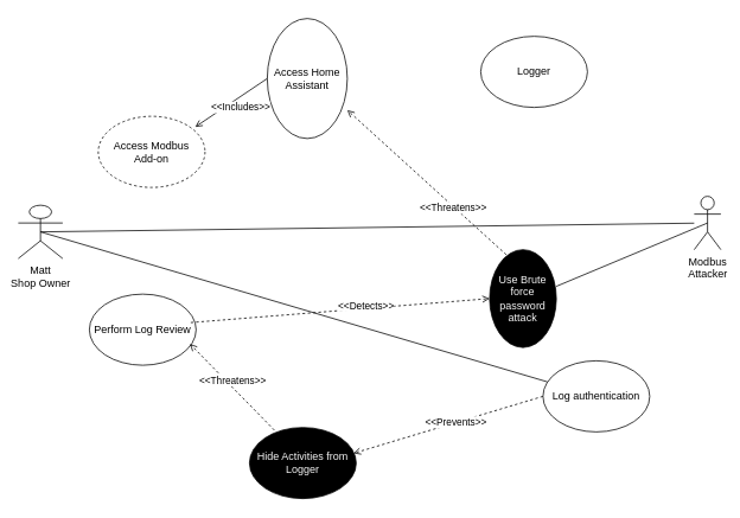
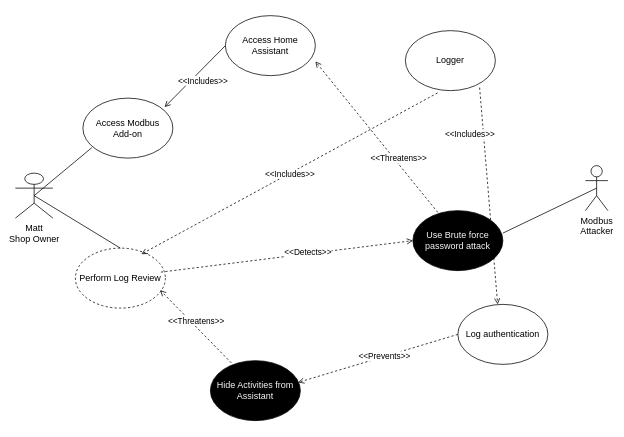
- <mxCell id="7" value="Access Home Assistant" style="ellipse;whiteSpace=wrap;html=1;" vertex="1" parent="1"><mxGeometry x="300" y="20" width="90" height="135" as="geometry" /></mxCell>
+ <mxCell id="7" value="Access Home Assistant" style="ellipse;whiteSpace=wrap;html=1;" vertex="1" parent="1"><mxGeometry x="300" y="20" width="120" height="80" as="geometry" /></mxCell>
- <mxCell id="10" value="Access Modbus &lt;br&gt;Add-on" style="ellipse;whiteSpace=wrap;html=1;dashed=1;" vertex="1" parent="1"><mxGeometry x="110" y="130" width="120" height="80" as="geometry" /></mxCell>
+ <mxCell id="10" value="Access Modbus &lt;br&gt;Add-on" style="ellipse;whiteSpace=wrap;html=1;" vertex="1" parent="1"><mxGeometry x="110" y="130" width="120" height="80" as="geometry" /></mxCell>
+ <mxCell id="18" value="" style="endArrow=open;html=1;dashed=1;fontColor=#F7F7F7;exitX=0.358;exitY=1.038;exitDx=0;exitDy=0;entryX=0.733;entryY=0.1;entryDx=0;entryDy=0;entryPerimeter=0;exitPerimeter=0;endFill=0;" edge="1" parent="1" source="17" target="5"><mxGeometry relative="1" as="geometry"><mxPoint x="380" y="470" as="sourcePoint" /><mxPoint x="80" y="530" as="targetPoint" /></mxGeometry></mxCell>
+ <mxCell id="19" value="&amp;lt;&amp;lt;Includes&amp;gt;&amp;gt;" style="edgeLabel;resizable=0;html=1;align=center;verticalAlign=middle;" connectable="0" vertex="1" parent="18"><mxGeometry relative="1" as="geometry" /></mxCell>
- <mxCell id="13" value="" style="endArrow=none;html=1;exitX=0.5;exitY=0.5;exitDx=0;exitDy=0;exitPerimeter=0;" edge="1" parent="1" source="2" target="3"><mxGeometry width="50" height="50" relative="1" as="geometry"><mxPoint x="45" y="270" as="sourcePoint" /><mxPoint x="150" y="417.04" as="targetPoint" /></mxGeometry></mxCell>
+ <mxCell id="13" value="" style="endArrow=none;html=1;exitX=0.5;exitY=0.5;exitDx=0;exitDy=0;exitPerimeter=0;entryX=0.5;entryY=0;entryDx=0;entryDy=0;" edge="1" parent="1" source="2" target="5"><mxGeometry width="50" height="50" relative="1" as="geometry"><mxPoint x="45" y="270" as="sourcePoint" /><mxPoint x="150" y="417.04" as="targetPoint" /></mxGeometry></mxCell>
+ <mxCell id="25" value="" style="endArrow=open;html=1;dashed=1;fontColor=#F7F7F7;exitX=0.825;exitY=0.95;exitDx=0;exitDy=0;entryX=0.442;entryY=0;entryDx=0;entryDy=0;exitPerimeter=0;entryPerimeter=0;endFill=0;" edge="1" parent="1" source="17" target="22"><mxGeometry relative="1" as="geometry"><mxPoint x="620" y="450" as="sourcePoint" /><mxPoint x="242.426" y="278.284" as="targetPoint" /></mxGeometry></mxCell>
+ <mxCell id="26" value="&amp;lt;&amp;lt;Includes&amp;gt;&amp;gt;" style="edgeLabel;resizable=0;html=1;align=center;verticalAlign=middle;" connectable="0" vertex="1" parent="25"><mxGeometry relative="1" as="geometry"><mxPoint x="-26" y="-83" as="offset" /></mxGeometry></mxCell>
- <mxCell id="6" value="Use Brute force password attack" style="ellipse;whiteSpace=wrap;html=1;fillColor=#000000;fontColor=#F7F7F7;" vertex="1" parent="1"><mxGeometry x="550" y="280" width="75" height="110" as="geometry" /></mxCell>
+ <mxCell id="6" value="Use Brute force password attack" style="ellipse;whiteSpace=wrap;html=1;fillColor=#000000;fontColor=#F7F7F7;" vertex="1" parent="1"><mxGeometry x="550" y="280" width="120" height="80" as="geometry" /></mxCell>
- <mxCell id="27" value="" style="endArrow=none;html=1;exitX=0.5;exitY=0.5;exitDx=0;exitDy=0;exitPerimeter=0;" edge="1" parent="1" source="2" target="22"><mxGeometry width="50" height="50" relative="1" as="geometry"><mxPoint x="45" y="270" as="sourcePoint" /><mxPoint x="90" y="460" as="targetPoint" /></mxGeometry></mxCell>
+ <mxCell id="27" value="" style="endArrow=none;html=1;exitX=0.5;exitY=0.5;exitDx=0;exitDy=0;exitPerimeter=0;entryX=0.1;entryY=0.825;entryDx=0;entryDy=0;entryPerimeter=0;" edge="1" parent="1" source="2" target="10"><mxGeometry width="50" height="50" relative="1" as="geometry"><mxPoint x="45" y="270" as="sourcePoint" /><mxPoint x="90" y="460" as="targetPoint" /></mxGeometry></mxCell>
- <mxCell id="5" value="Perform Log Review" style="ellipse;whiteSpace=wrap;html=1;" vertex="1" parent="1"><mxGeometry x="100" y="330" width="120" height="80" as="geometry" /></mxCell>
+ <mxCell id="5" value="Perform Log Review" style="ellipse;whiteSpace=wrap;html=1;dashed=1;" vertex="1" parent="1"><mxGeometry x="100" y="330" width="120" height="80" as="geometry" /></mxCell>
- <mxCell id="16" value="Hide Activities from Logger" style="ellipse;whiteSpace=wrap;html=1;fillColor=#000000;fontColor=#F7F7F7;" vertex="1" parent="1"><mxGeometry x="280" y="480" width="120" height="80" as="geometry" /></mxCell>
+ <mxCell id="16" value="Hide Activities from Assistant" style="ellipse;whiteSpace=wrap;html=1;fillColor=#000000;fontColor=#F7F7F7;" vertex="1" parent="1"><mxGeometry x="280" y="480" width="120" height="80" as="geometry" /></mxCell>
